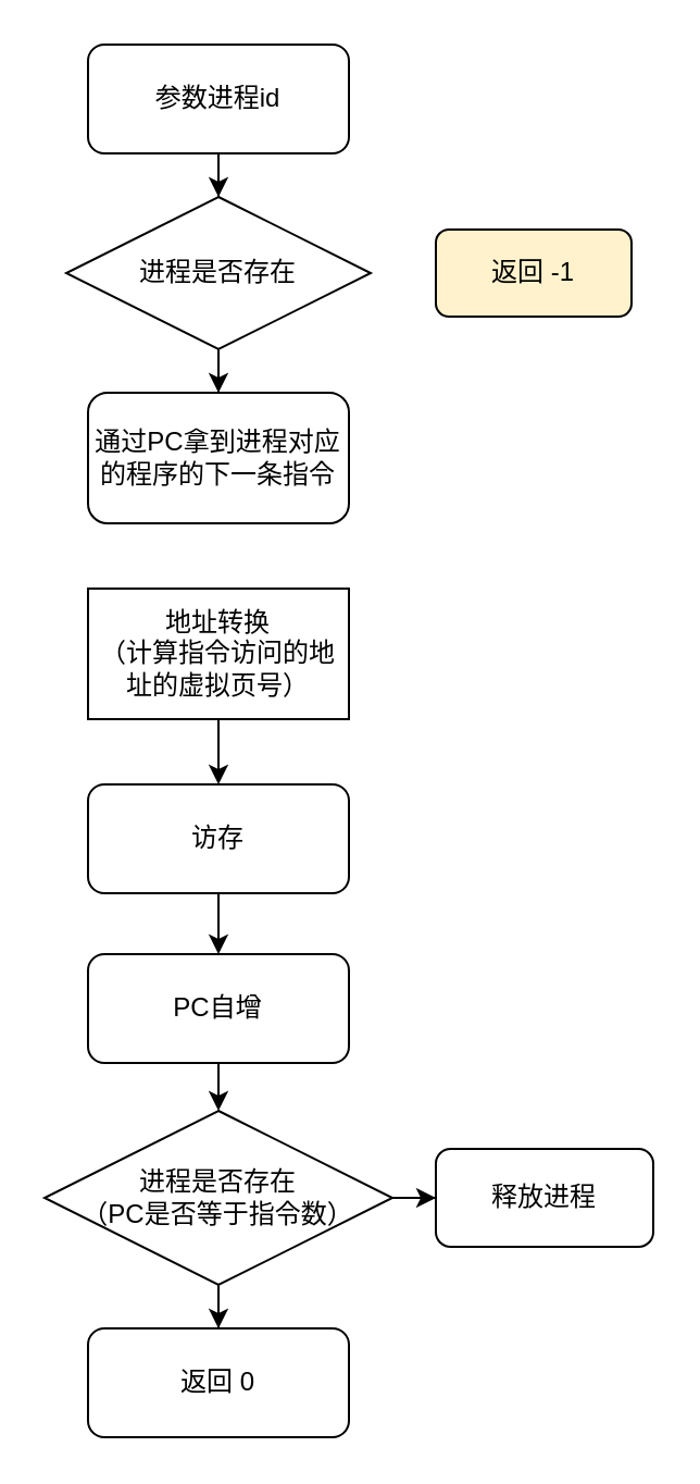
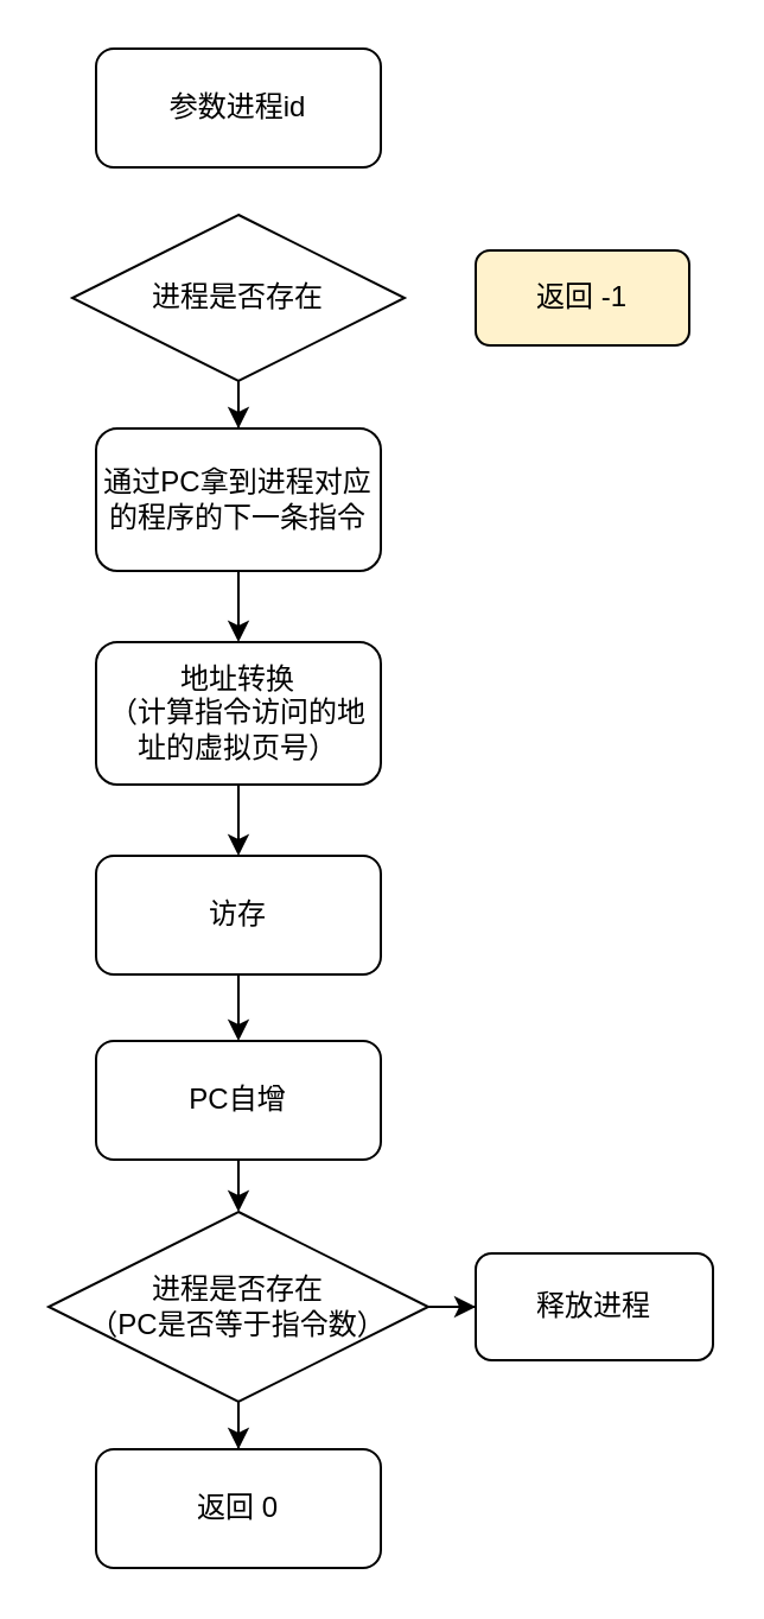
- <mxCell id="2" style="edgeStyle=orthogonalEdgeStyle;rounded=0;orthogonalLoop=1;jettySize=auto;html=1;" edge="1" parent="1" source="3" target="5"><mxGeometry relative="1" as="geometry" /></mxCell>
+ <mxCell id="7" value="" style="edgeStyle=orthogonalEdgeStyle;rounded=0;orthogonalLoop=1;jettySize=auto;html=1;" edge="1" parent="1" source="8" target="10"><mxGeometry relative="1" as="geometry" /></mxCell>
- <mxCell id="10" value="地址转换&lt;br&gt;（计算指令访问的地址的虚拟页号）" style="whiteSpace=wrap;html=1;rounded=0;" vertex="1" parent="1"><mxGeometry x="40" y="270" width="120" height="60" as="geometry" /></mxCell>
+ <mxCell id="10" value="地址转换&lt;br&gt;（计算指令访问的地址的虚拟页号）" style="rounded=1;whiteSpace=wrap;html=1;" vertex="1" parent="1"><mxGeometry x="40" y="270" width="120" height="60" as="geometry" /></mxCell>
